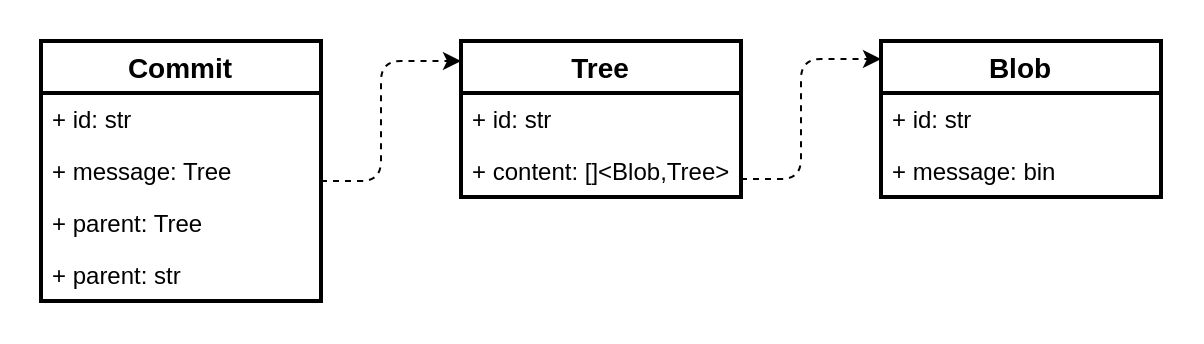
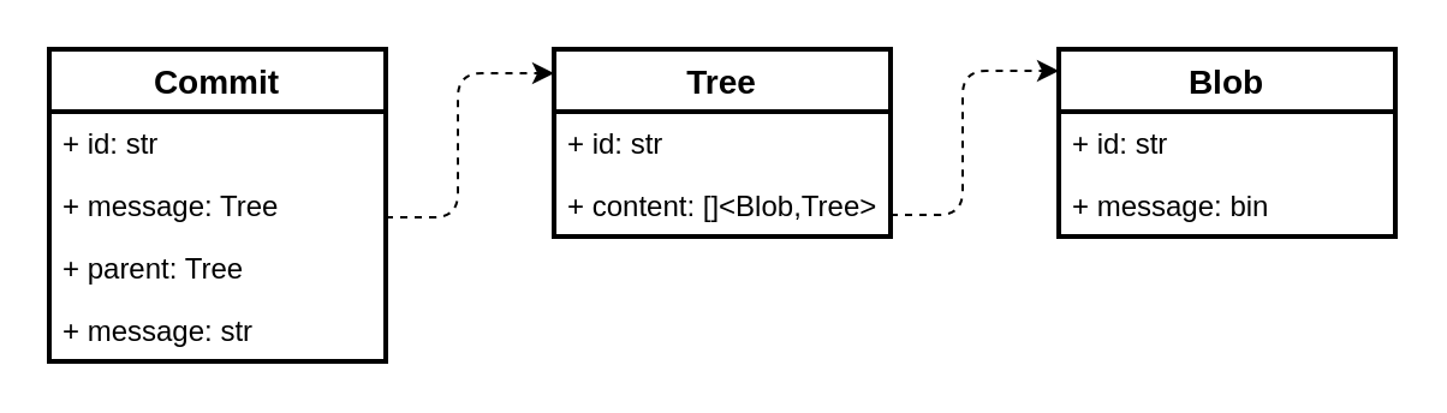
- <mxCell id="6" value="+ parent: str" style="text;strokeColor=none;fillColor=none;align=left;verticalAlign=top;spacingLeft=4;spacingRight=4;overflow=hidden;rotatable=0;points=[[0,0.5],[1,0.5]];portConstraint=eastwest;fontColor=#000000;" parent="2" vertex="1"><mxGeometry y="104" width="140" height="26" as="geometry" /></mxCell>
+ <mxCell id="6" value="+ message: str" style="text;strokeColor=none;fillColor=none;align=left;verticalAlign=top;spacingLeft=4;spacingRight=4;overflow=hidden;rotatable=0;points=[[0,0.5],[1,0.5]];portConstraint=eastwest;fontColor=#000000;" parent="2" vertex="1"><mxGeometry y="104" width="140" height="26" as="geometry" /></mxCell>
